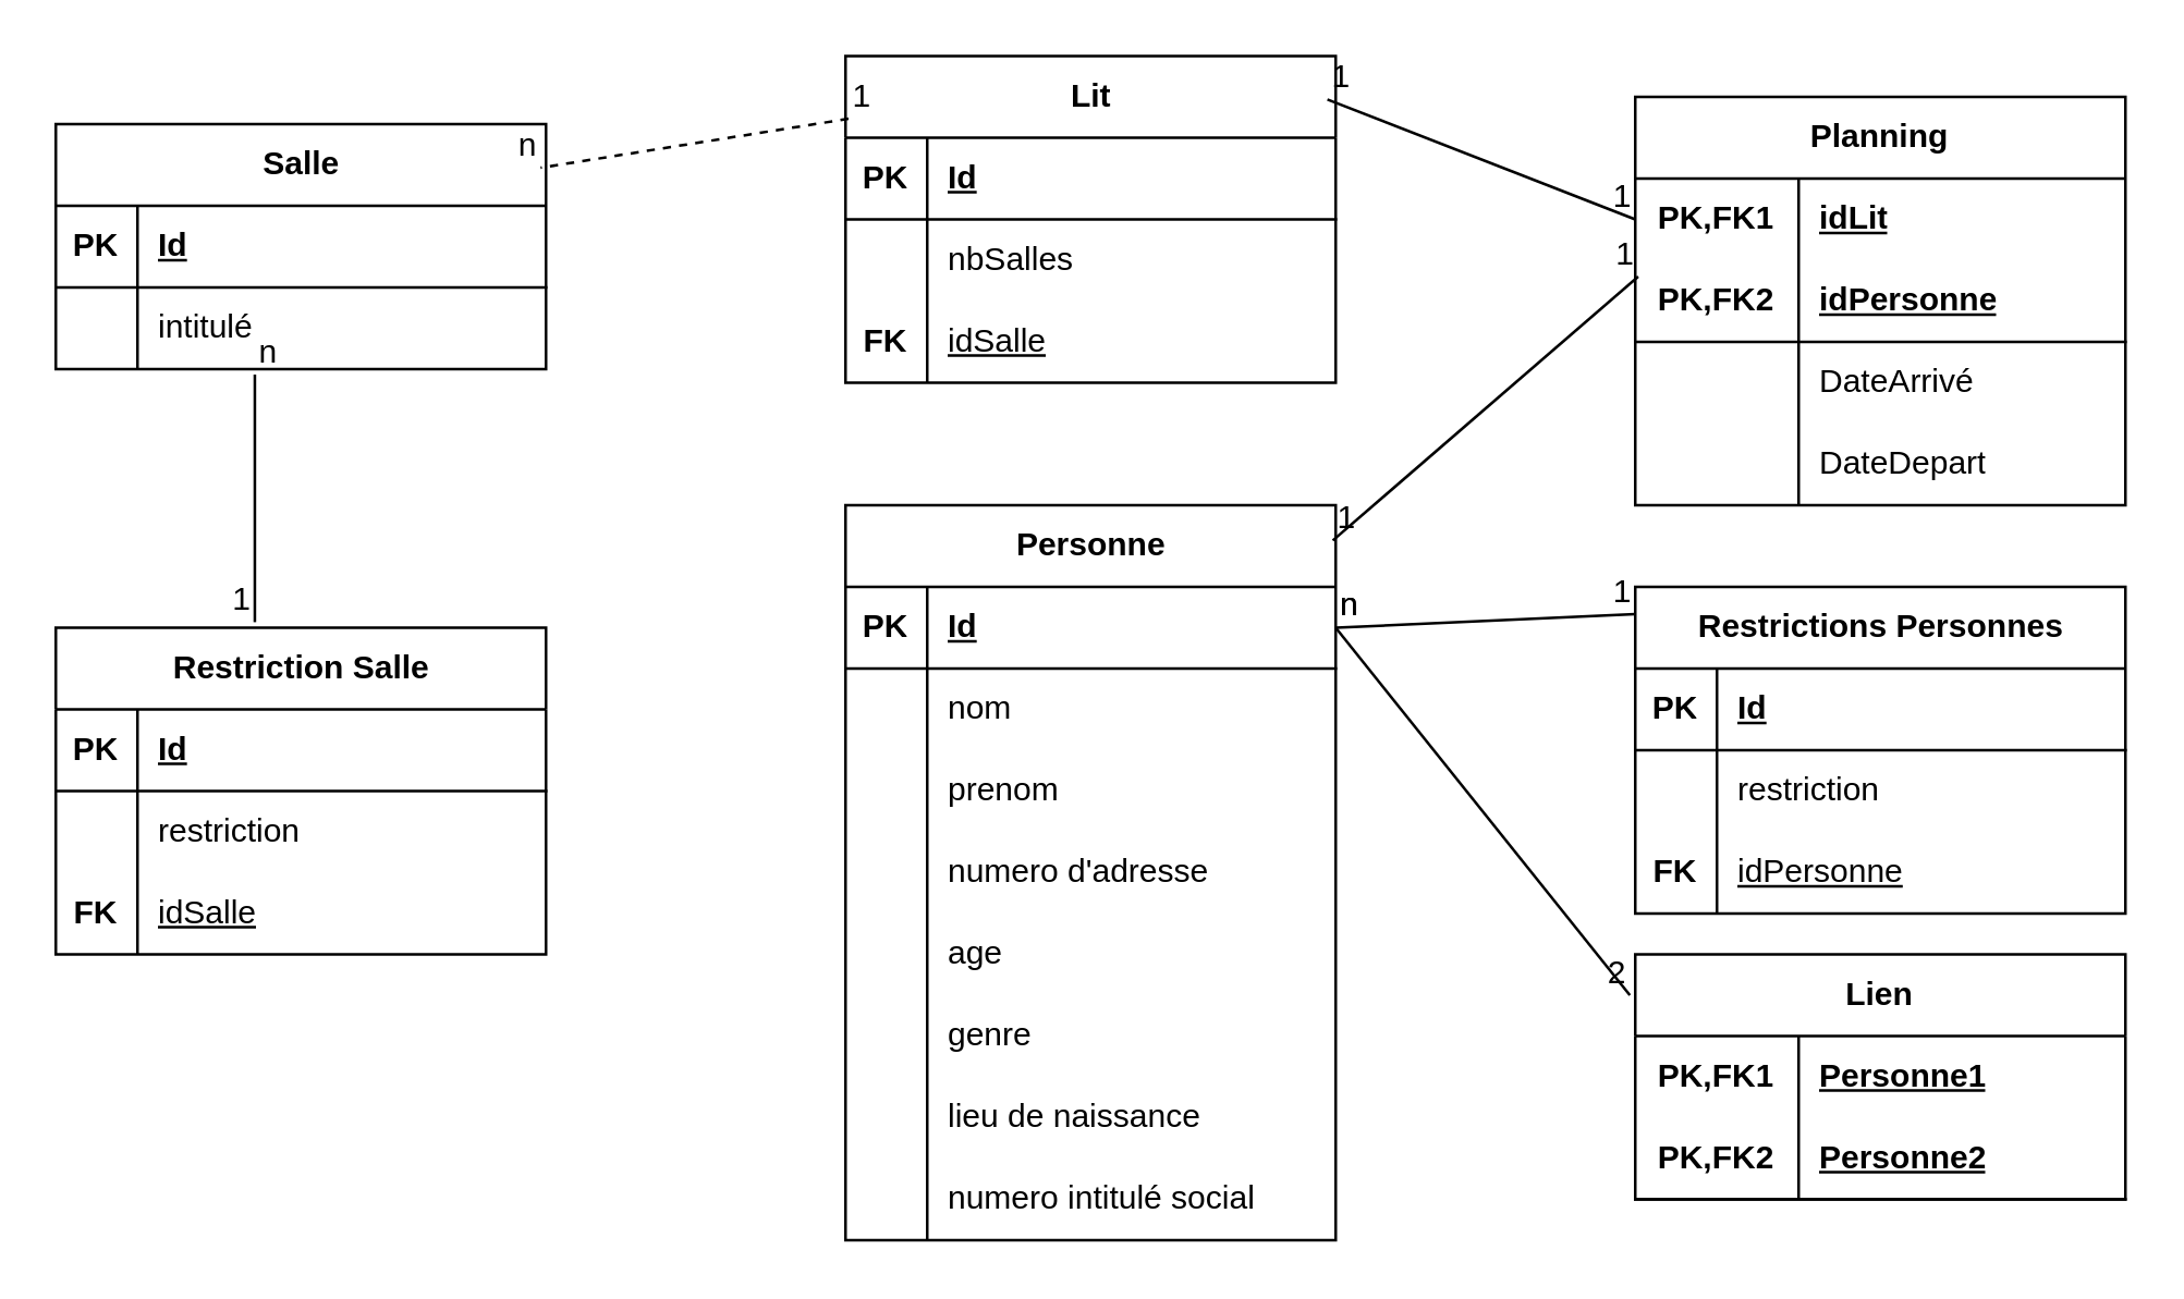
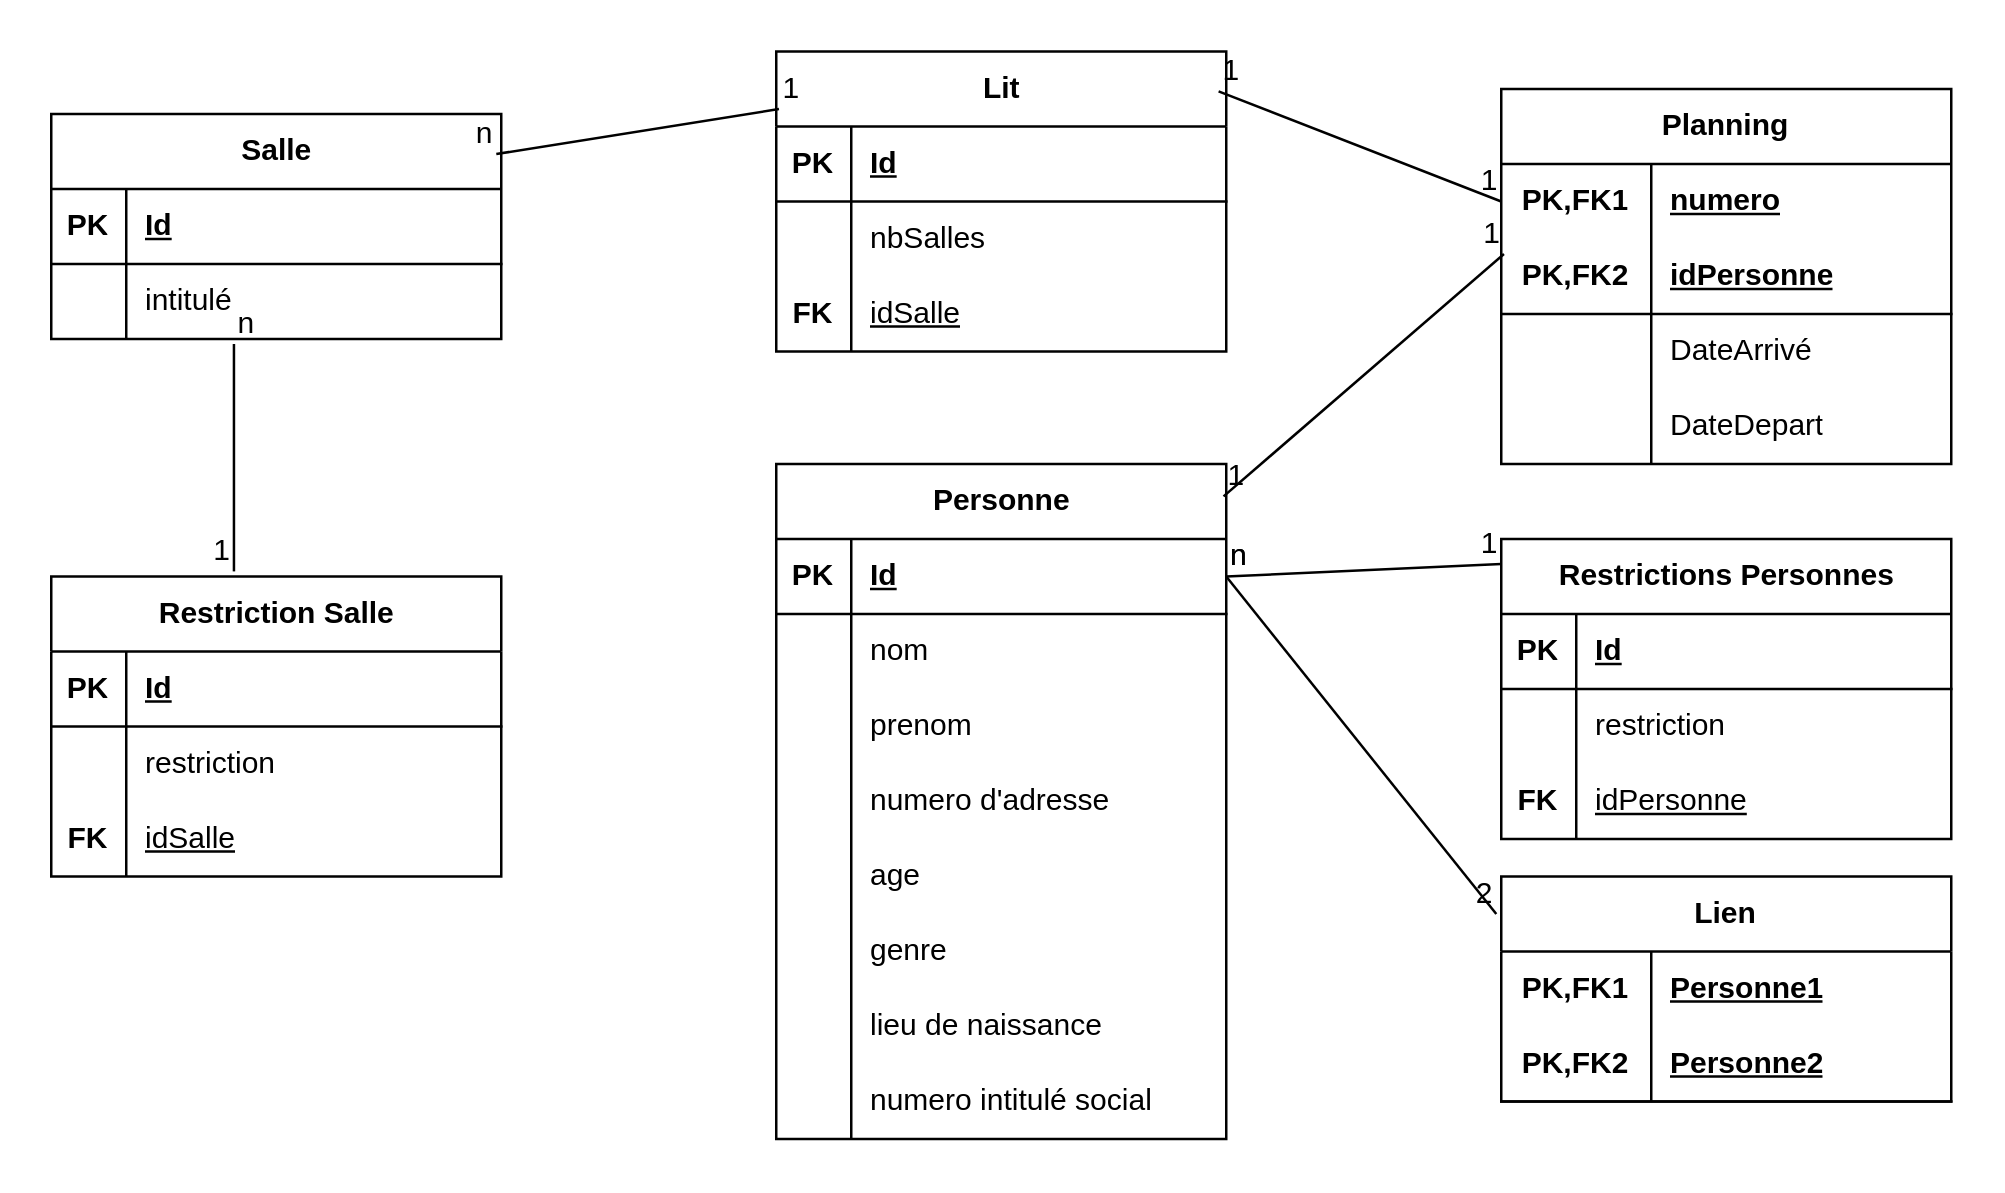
- <mxCell id="76" value="" style="endArrow=none;html=1;rounded=0;exitX=0.006;exitY=0.192;exitDx=0;exitDy=0;entryX=0.989;entryY=0.178;entryDx=0;entryDy=0;entryPerimeter=0;exitPerimeter=0;dashed=1;" edge="1" parent="1" source="2" target="69"><mxGeometry relative="1" as="geometry"><mxPoint x="500" y="240" as="sourcePoint" /><mxPoint x="610" y="235" as="targetPoint" /></mxGeometry></mxCell>
+ <mxCell id="76" value="" style="endArrow=none;html=1;rounded=0;exitX=0.006;exitY=0.192;exitDx=0;exitDy=0;entryX=0.989;entryY=0.178;entryDx=0;entryDy=0;entryPerimeter=0;exitPerimeter=0;" edge="1" parent="1" source="2" target="69"><mxGeometry relative="1" as="geometry"><mxPoint x="500" y="240" as="sourcePoint" /><mxPoint x="610" y="235" as="targetPoint" /></mxGeometry></mxCell>
- <mxCell id="15" value="idLit" style="shape=partialRectangle;connectable=0;fillColor=none;top=0;left=0;bottom=0;right=0;align=left;spacingLeft=6;fontStyle=5;overflow=hidden;html=1;whiteSpace=wrap;" vertex="1" parent="13"><mxGeometry x="60" width="120" height="30" as="geometry"><mxRectangle width="120" height="30" as="alternateBounds" /></mxGeometry></mxCell>
+ <mxCell id="15" value="numero" style="shape=partialRectangle;connectable=0;fillColor=none;top=0;left=0;bottom=0;right=0;align=left;spacingLeft=6;fontStyle=5;overflow=hidden;html=1;whiteSpace=wrap;" vertex="1" parent="13"><mxGeometry x="60" width="120" height="30" as="geometry"><mxRectangle width="120" height="30" as="alternateBounds" /></mxGeometry></mxCell>
